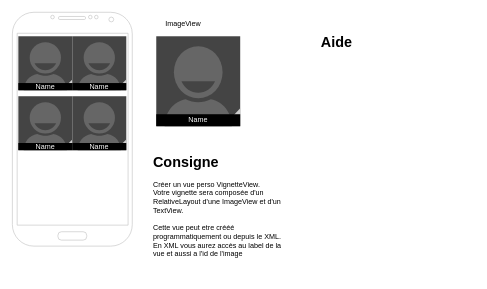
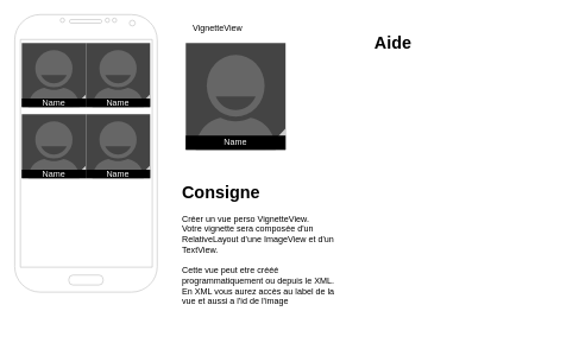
- <mxCell id="6" value="ImageView" style="text;html=1;strokeColor=none;fillColor=none;align=center;verticalAlign=middle;whiteSpace=wrap;rounded=0;labelBackgroundColor=none;" vertex="1" parent="1"><mxGeometry x="260" y="30" width="90" height="20" as="geometry" /></mxCell>
+ <mxCell id="6" value="VignetteView" style="text;html=1;strokeColor=none;fillColor=none;align=center;verticalAlign=middle;whiteSpace=wrap;rounded=0;labelBackgroundColor=none;" vertex="1" parent="1"><mxGeometry x="260" y="30" width="90" height="20" as="geometry" /></mxCell>
- <mxCell id="20" value="&lt;h1&gt;Aide&lt;/h1&gt;&lt;div&gt;&lt;br&gt;&lt;/div&gt;" style="text;html=1;strokeColor=none;fillColor=none;spacing=5;spacingTop=-20;whiteSpace=wrap;overflow=hidden;rounded=0;labelBackgroundColor=none;fontColor=#000000;" vertex="1" parent="1"><mxGeometry x="530" y="50" width="270" height="400" as="geometry" /></mxCell>
+ <mxCell id="20" value="&lt;h1&gt;Aide&lt;/h1&gt;&lt;div&gt;&lt;br&gt;&lt;/div&gt;" style="text;html=1;strokeColor=none;fillColor=none;spacing=5;spacingTop=-20;whiteSpace=wrap;overflow=hidden;rounded=0;labelBackgroundColor=none;fontColor=#000000;" vertex="1" parent="1"><mxGeometry x="520" y="40" width="270" height="400" as="geometry" /></mxCell>
